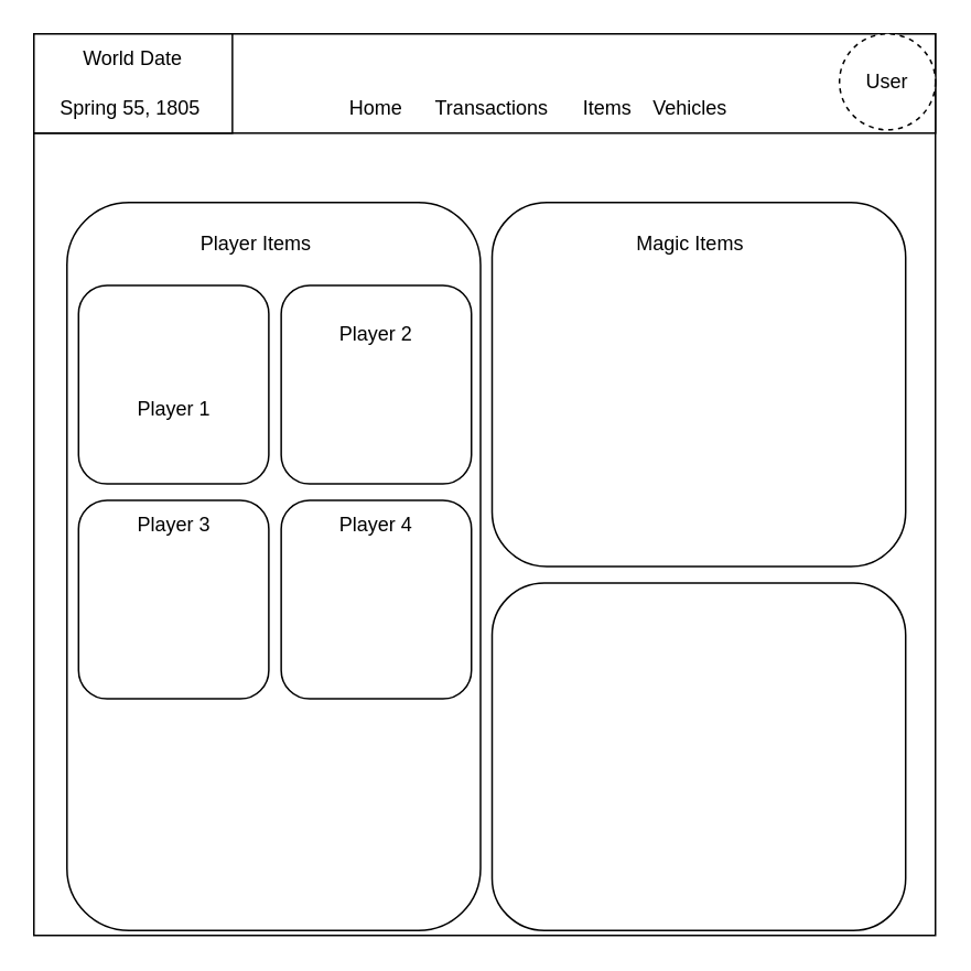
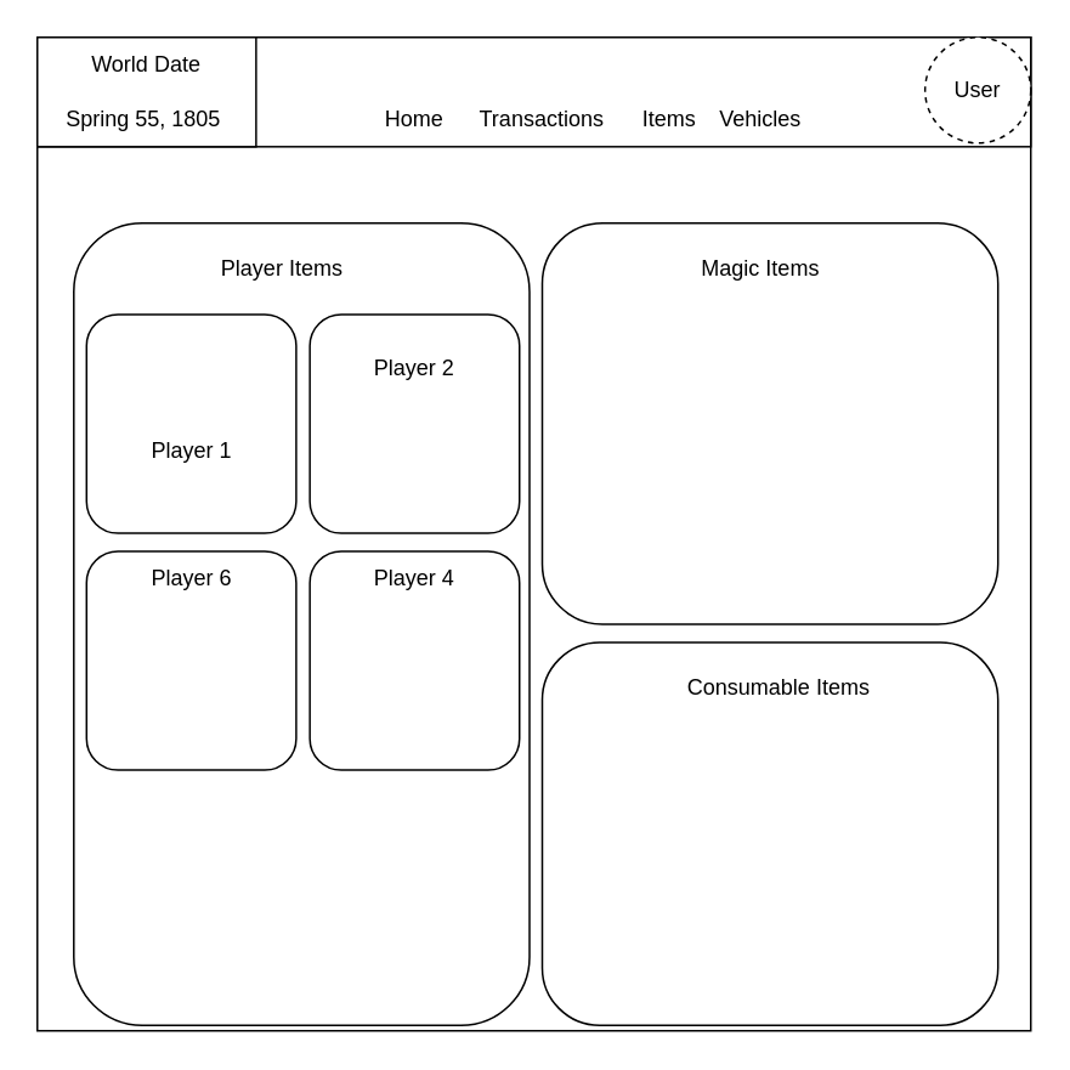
- <mxCell id="24" value="Player 3" style="text;html=1;align=center;verticalAlign=middle;whiteSpace=wrap;rounded=0;" parent="1" vertex="1"><mxGeometry x="74.5" y="302" width="60" height="30" as="geometry" /></mxCell>
+ <mxCell id="24" value="Player 6" style="text;html=1;align=center;verticalAlign=middle;whiteSpace=wrap;rounded=0;" parent="1" vertex="1"><mxGeometry x="74.5" y="302" width="60" height="30" as="geometry" /></mxCell>
+ <mxCell id="16" value="Consumable Items" style="text;html=1;align=center;verticalAlign=middle;whiteSpace=wrap;rounded=0;" parent="1" vertex="1"><mxGeometry x="367" y="362" width="120" height="30" as="geometry" /></mxCell>
